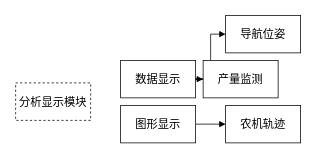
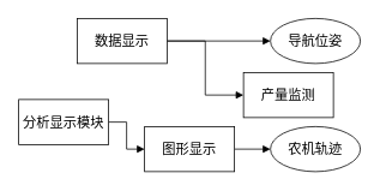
- <mxCell id="10" value="导航位姿" style="rounded=0;whiteSpace=wrap;html=1;fontSize=15;" vertex="1" parent="1"><mxGeometry x="300" y="20" width="100" height="50" as="geometry" /></mxCell>
+ <mxCell id="10" value="导航位姿" style="ellipse;whiteSpace=wrap;html=1;fontSize=15;" vertex="1" parent="1"><mxGeometry x="300" y="20" width="100" height="50" as="geometry" /></mxCell>
- <mxCell id="6" value="&lt;div&gt;数据显示&lt;/div&gt;" style="rounded=0;whiteSpace=wrap;html=1;fontSize=15;" vertex="1" parent="1"><mxGeometry x="160" y="80" width="100" height="50" as="geometry" /></mxCell>
+ <mxCell id="6" value="&lt;div&gt;数据显示&lt;/div&gt;" style="rounded=0;whiteSpace=wrap;html=1;fontSize=15;" vertex="1" parent="1"><mxGeometry x="85" y="20" width="100" height="50" as="geometry" /></mxCell>
- <mxCell id="3" value="分析显示模块" style="rounded=0;whiteSpace=wrap;html=1;fontSize=15;dashed=1;" vertex="1" parent="1"><mxGeometry x="20" y="110" width="100" height="50" as="geometry" /></mxCell>
+ <mxCell id="3" value="分析显示模块" style="rounded=0;whiteSpace=wrap;html=1;fontSize=15;" vertex="1" parent="1"><mxGeometry x="20" y="110" width="100" height="50" as="geometry" /></mxCell>
+ <mxCell id="2" style="edgeStyle=orthogonalEdgeStyle;rounded=0;orthogonalLoop=1;jettySize=auto;html=1;entryX=0;entryY=0.5;entryDx=0;entryDy=0;endArrow=block;endFill=1;" edge="1" parent="1" source="3" target="8"><mxGeometry relative="1" as="geometry" /></mxCell>
- <mxCell id="9" value="&lt;div&gt;农机轨迹&lt;/div&gt;" style="rounded=0;whiteSpace=wrap;html=1;fontSize=15;" vertex="1" parent="1"><mxGeometry x="300" y="140" width="100" height="50" as="geometry" /></mxCell>
+ <mxCell id="9" value="&lt;div&gt;农机轨迹&lt;/div&gt;" style="ellipse;whiteSpace=wrap;html=1;fontSize=15;" vertex="1" parent="1"><mxGeometry x="300" y="140" width="100" height="50" as="geometry" /></mxCell>
